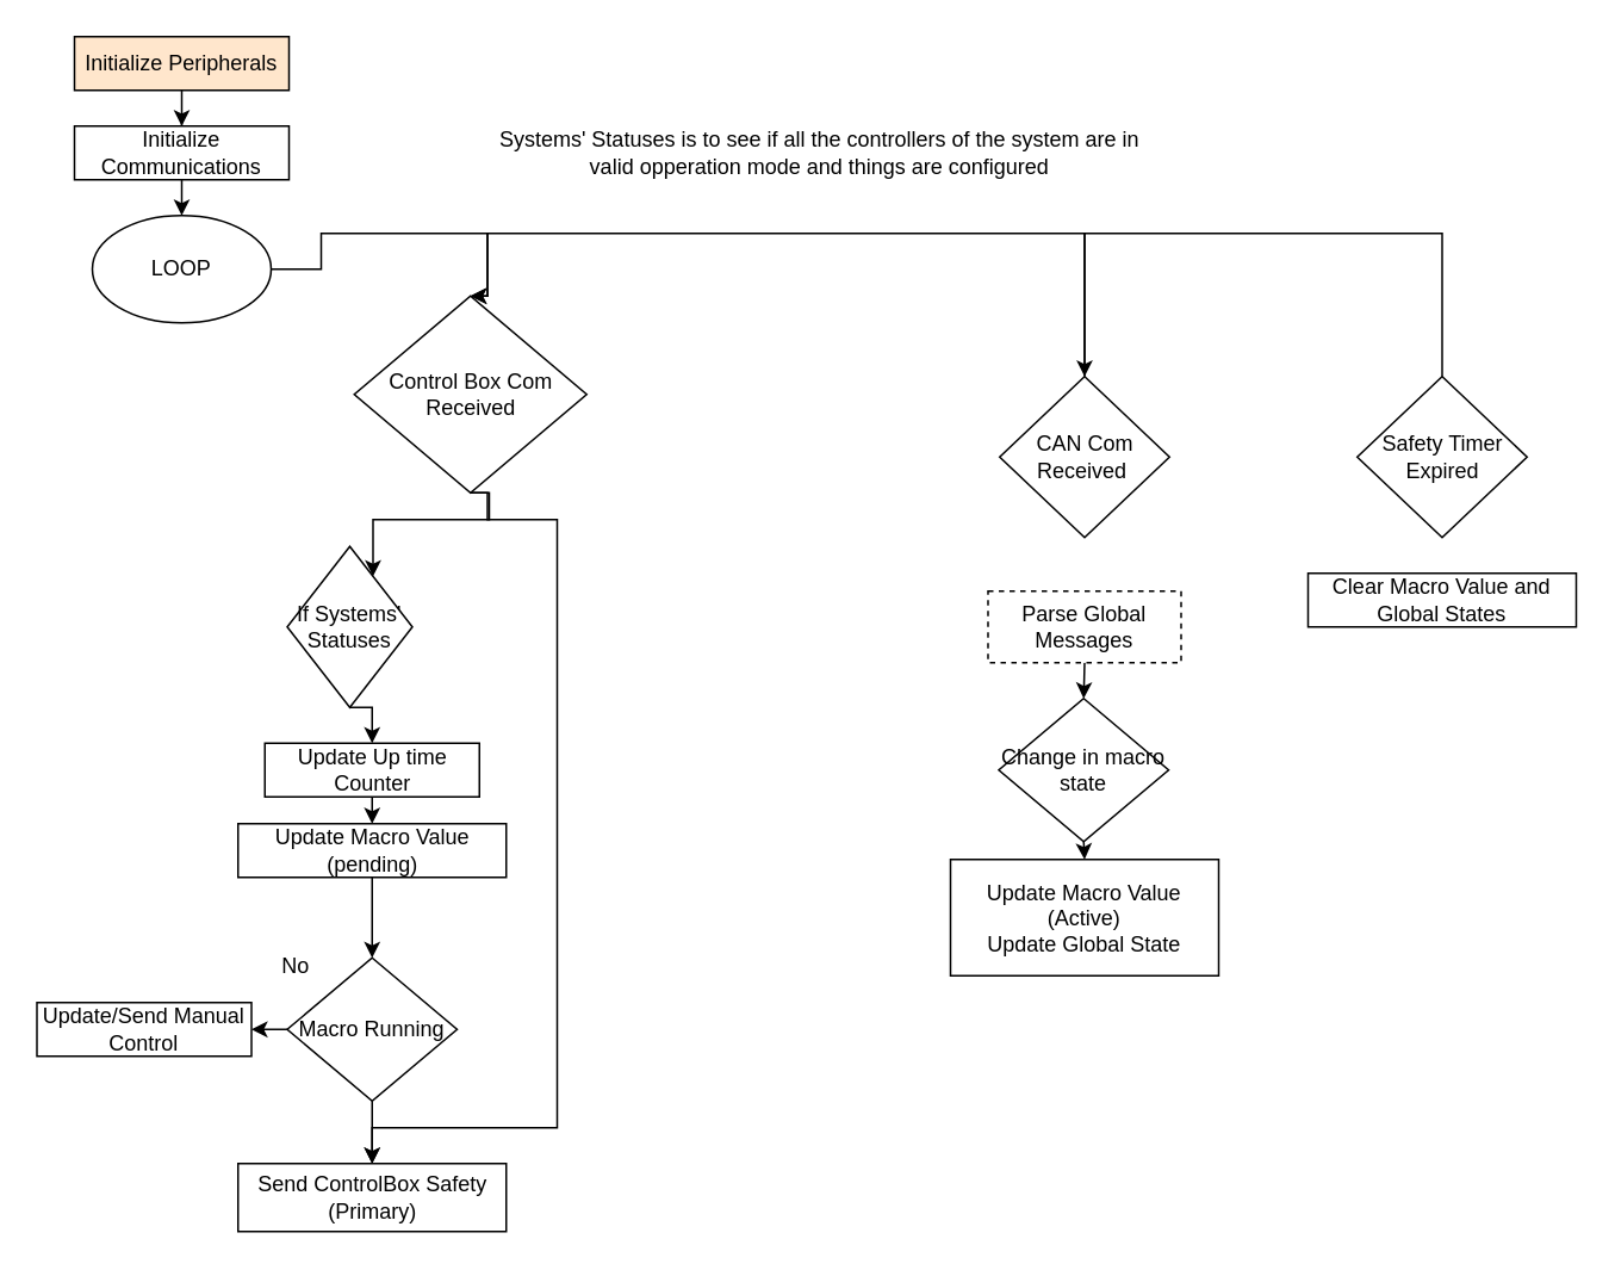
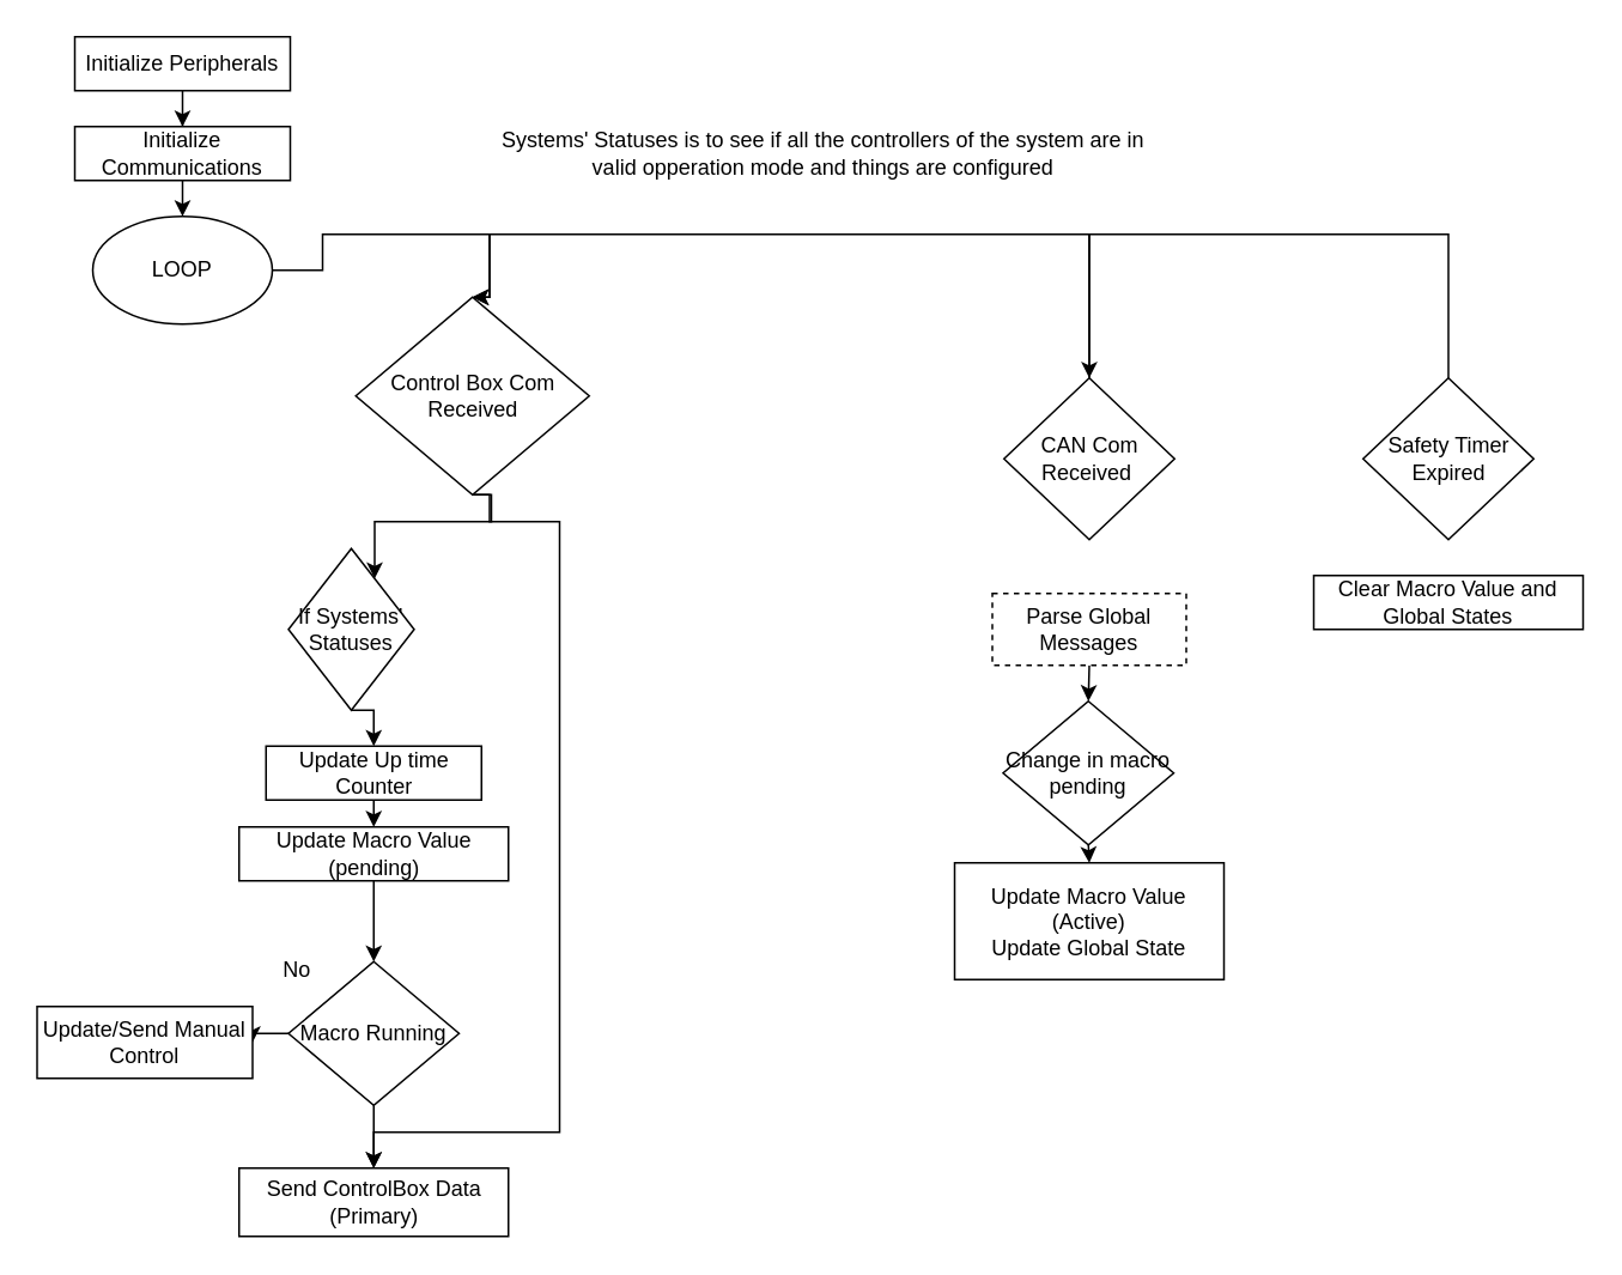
- <mxCell id="3" value="Initialize Peripherals" style="rounded=0;whiteSpace=wrap;html=1;fillColor=#ffe6cc;" vertex="1" parent="1"><mxGeometry x="41" y="20" width="120" height="30" as="geometry" /></mxCell>
+ <mxCell id="3" value="Initialize Peripherals" style="rounded=0;whiteSpace=wrap;html=1;" vertex="1" parent="1"><mxGeometry x="41" y="20" width="120" height="30" as="geometry" /></mxCell>
- <mxCell id="20" value="Change in macro state" style="rhombus;whiteSpace=wrap;html=1;" vertex="1" parent="1"><mxGeometry x="558" y="390" width="95" height="80" as="geometry" /></mxCell>
+ <mxCell id="20" value="Change in macro pending" style="rhombus;whiteSpace=wrap;html=1;" vertex="1" parent="1"><mxGeometry x="558" y="390" width="95" height="80" as="geometry" /></mxCell>
- <mxCell id="21" value="Update/Send Manual Control" style="rounded=0;whiteSpace=wrap;html=1;" vertex="1" parent="1"><mxGeometry x="20" y="560" width="120" height="30" as="geometry" /></mxCell>
+ <mxCell id="21" value="Update/Send Manual Control" style="rounded=0;whiteSpace=wrap;html=1;" vertex="1" parent="1"><mxGeometry x="20" y="560" width="120" height="40" as="geometry" /></mxCell>
- <mxCell id="25" value="Send ControlBox Safety (Primary)&lt;br&gt;" style="rounded=0;whiteSpace=wrap;html=1;" vertex="1" parent="1"><mxGeometry x="132.5" y="650" width="150" height="38" as="geometry" /></mxCell>
+ <mxCell id="25" value="Send ControlBox Data (Primary)&lt;br&gt;" style="rounded=0;whiteSpace=wrap;html=1;" vertex="1" parent="1"><mxGeometry x="132.5" y="650" width="150" height="38" as="geometry" /></mxCell>
